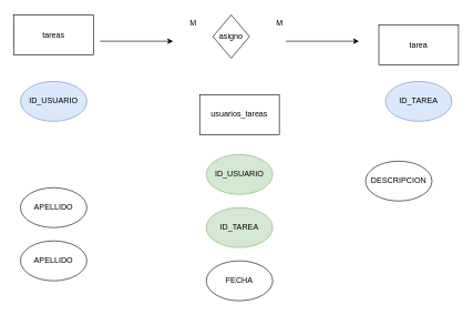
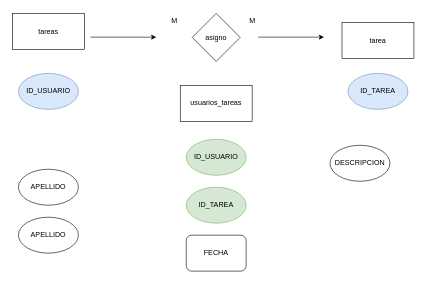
- <mxCell id="4" value="asigno" style="rhombus;whiteSpace=wrap;html=1;" vertex="1" parent="1"><mxGeometry x="320" y="22" width="55" height="65" as="geometry" /></mxCell>
+ <mxCell id="4" value="asigno" style="rhombus;whiteSpace=wrap;html=1;" vertex="1" parent="1"><mxGeometry x="320" y="22" width="80" height="80" as="geometry" /></mxCell>
- <mxCell id="9" value="FECHA" style="ellipse;whiteSpace=wrap;html=1;" vertex="1" parent="1"><mxGeometry x="310" y="392" width="100" height="60" as="geometry" /></mxCell>
+ <mxCell id="9" value="FECHA" style="whiteSpace=wrap;html=1;rounded=1;" vertex="1" parent="1"><mxGeometry x="310" y="392" width="100" height="60" as="geometry" /></mxCell>
